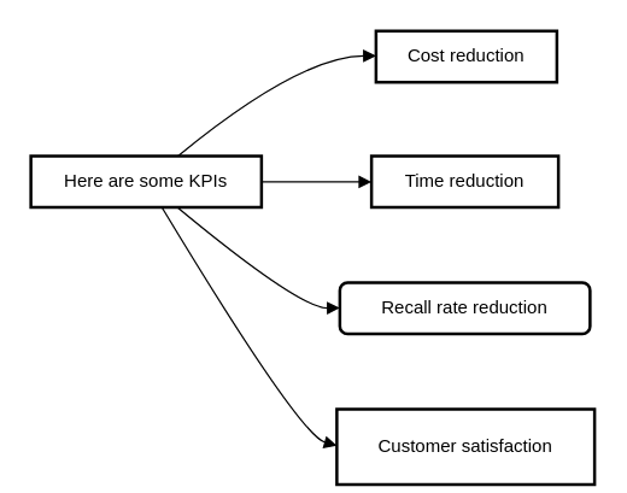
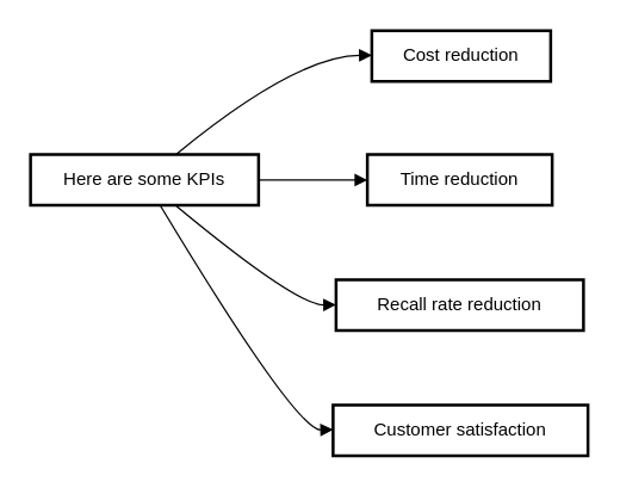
- <mxCell id="5" value="Recall rate reduction" style="whiteSpace=wrap;strokeWidth=2;rounded=1;" vertex="1" parent="1"><mxGeometry x="225" y="187" width="166" height="34" as="geometry" /></mxCell>
+ <mxCell id="5" value="Recall rate reduction" style="whiteSpace=wrap;strokeWidth=2;" vertex="1" parent="1"><mxGeometry x="225" y="187" width="166" height="34" as="geometry" /></mxCell>
- <mxCell id="6" value="Customer satisfaction" style="whiteSpace=wrap;strokeWidth=2;" vertex="1" parent="1"><mxGeometry x="223" y="271" width="171" height="50" as="geometry" /></mxCell>
+ <mxCell id="6" value="Customer satisfaction" style="whiteSpace=wrap;strokeWidth=2;" vertex="1" parent="1"><mxGeometry x="223" y="271" width="171" height="34" as="geometry" /></mxCell>
